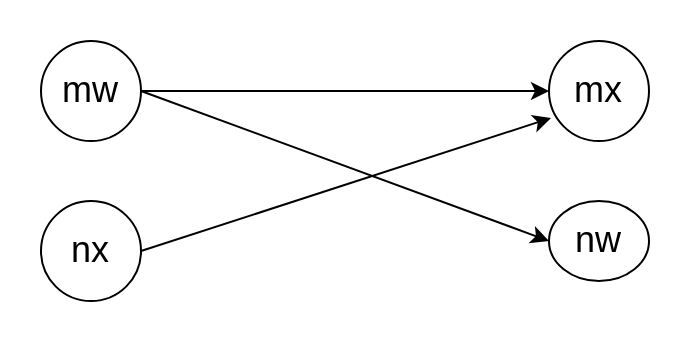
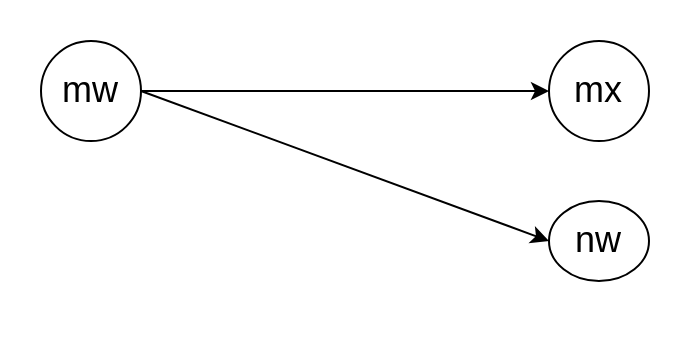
- <mxCell id="4" style="rounded=0;orthogonalLoop=1;jettySize=auto;html=1;exitX=1;exitY=0.5;exitDx=0;exitDy=0;entryX=0.02;entryY=0.77;entryDx=0;entryDy=0;fontSize=18;entryPerimeter=0;" edge="1" parent="1" source="5" target="6"><mxGeometry relative="1" as="geometry" /></mxCell>
- <mxCell id="5" value="&lt;font style=&quot;font-size: 18px;&quot;&gt;nx&lt;/font&gt;" style="ellipse;whiteSpace=wrap;html=1;" vertex="1" parent="1"><mxGeometry x="20" y="100" width="50" height="50" as="geometry" /></mxCell>
